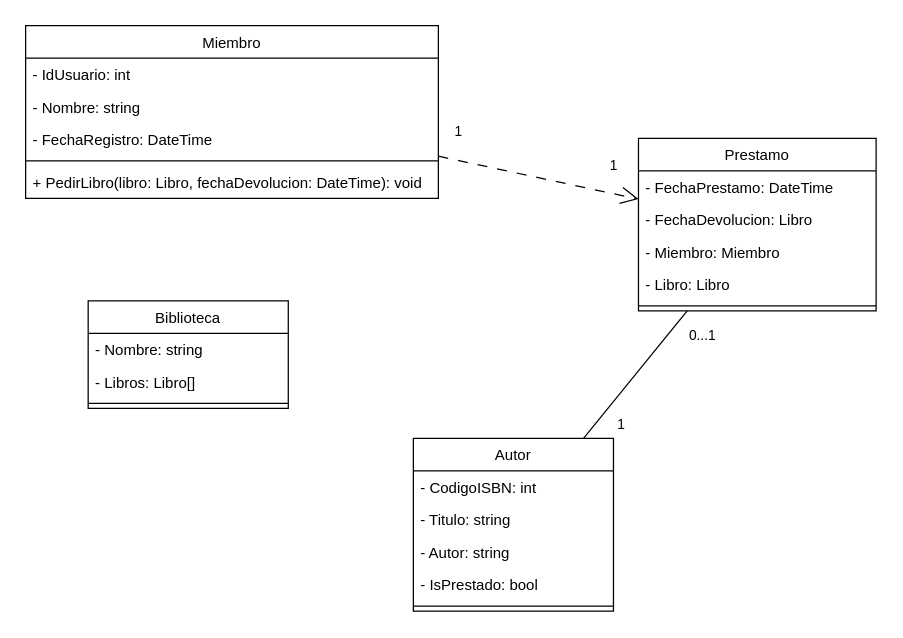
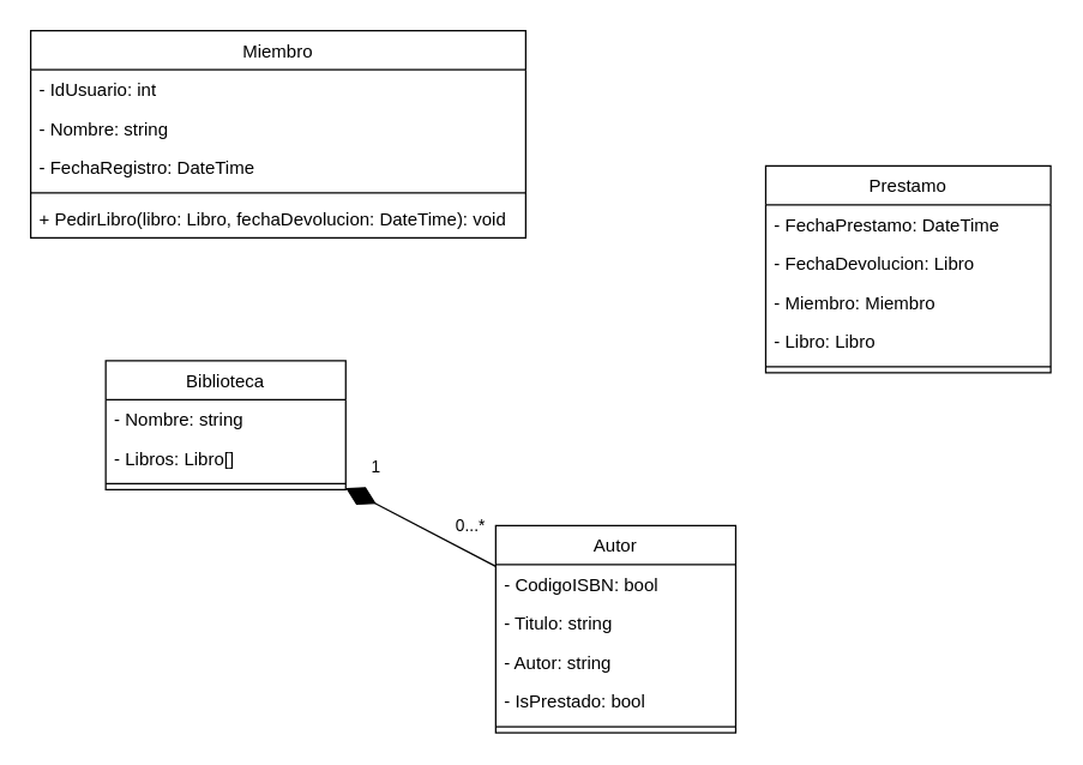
- <mxCell id="2" style="rounded=0;orthogonalLoop=1;jettySize=auto;html=1;endArrow=open;endFill=0;dashed=1;startArrow=none;startFill=0;endSize=12;dashPattern=8 8;" edge="1" parent="1" source="5" target="14"><mxGeometry relative="1" as="geometry" /></mxCell>
- <mxCell id="3" value="1" style="edgeLabel;html=1;align=center;verticalAlign=middle;resizable=0;points=[];" vertex="1" connectable="0" parent="2"><mxGeometry x="-0.815" y="3" relative="1" as="geometry"><mxPoint y="-20" as="offset" /></mxGeometry></mxCell>
- <mxCell id="4" value="1" style="edgeLabel;html=1;align=center;verticalAlign=middle;resizable=0;points=[];" vertex="1" connectable="0" parent="2"><mxGeometry x="0.785" y="-1" relative="1" as="geometry"><mxPoint x="-3" y="-24" as="offset" /></mxGeometry></mxCell>
- <mxCell id="11" style="rounded=0;orthogonalLoop=1;jettySize=auto;html=1;endArrow=none;endFill=0;" edge="1" parent="1" source="14" target="23"><mxGeometry relative="1" as="geometry" /></mxCell>
- <mxCell id="12" value="0...1" style="edgeLabel;html=1;align=center;verticalAlign=middle;resizable=0;points=[];" vertex="1" connectable="0" parent="11"><mxGeometry x="-0.787" relative="1" as="geometry"><mxPoint x="20" y="9" as="offset" /></mxGeometry></mxCell>
- <mxCell id="13" value="1" style="edgeLabel;html=1;align=center;verticalAlign=middle;resizable=0;points=[];" vertex="1" connectable="0" parent="11"><mxGeometry x="0.76" relative="1" as="geometry"><mxPoint x="20" as="offset" /></mxGeometry></mxCell>
+ <mxCell id="20" style="rounded=0;orthogonalLoop=1;jettySize=auto;html=1;endArrow=diamondThin;endFill=1;endSize=20;" edge="1" parent="1" source="23" target="29"><mxGeometry relative="1" as="geometry" /></mxCell>
+ <mxCell id="21" value="0...*" style="edgeLabel;html=1;align=center;verticalAlign=middle;resizable=0;points=[];" vertex="1" connectable="0" parent="20"><mxGeometry x="-0.827" y="-3" relative="1" as="geometry"><mxPoint x="-10" y="-20" as="offset" /></mxGeometry></mxCell>
+ <mxCell id="22" value="1" style="edgeLabel;html=1;align=center;verticalAlign=middle;resizable=0;points=[];" vertex="1" connectable="0" parent="20"><mxGeometry x="0.834" relative="1" as="geometry"><mxPoint x="11" y="-19" as="offset" /></mxGeometry></mxCell>
- <mxCell id="24" value="- CodigoISBN: int" style="text;align=left;verticalAlign=top;spacingLeft=4;spacingRight=4;overflow=hidden;rotatable=0;points=[[0,0.5],[1,0.5]];portConstraint=eastwest;" vertex="1" parent="23"><mxGeometry y="26" width="160" height="26" as="geometry" /></mxCell>
+ <mxCell id="24" value="- CodigoISBN: bool" style="text;align=left;verticalAlign=top;spacingLeft=4;spacingRight=4;overflow=hidden;rotatable=0;points=[[0,0.5],[1,0.5]];portConstraint=eastwest;" vertex="1" parent="23"><mxGeometry y="26" width="160" height="26" as="geometry" /></mxCell>
